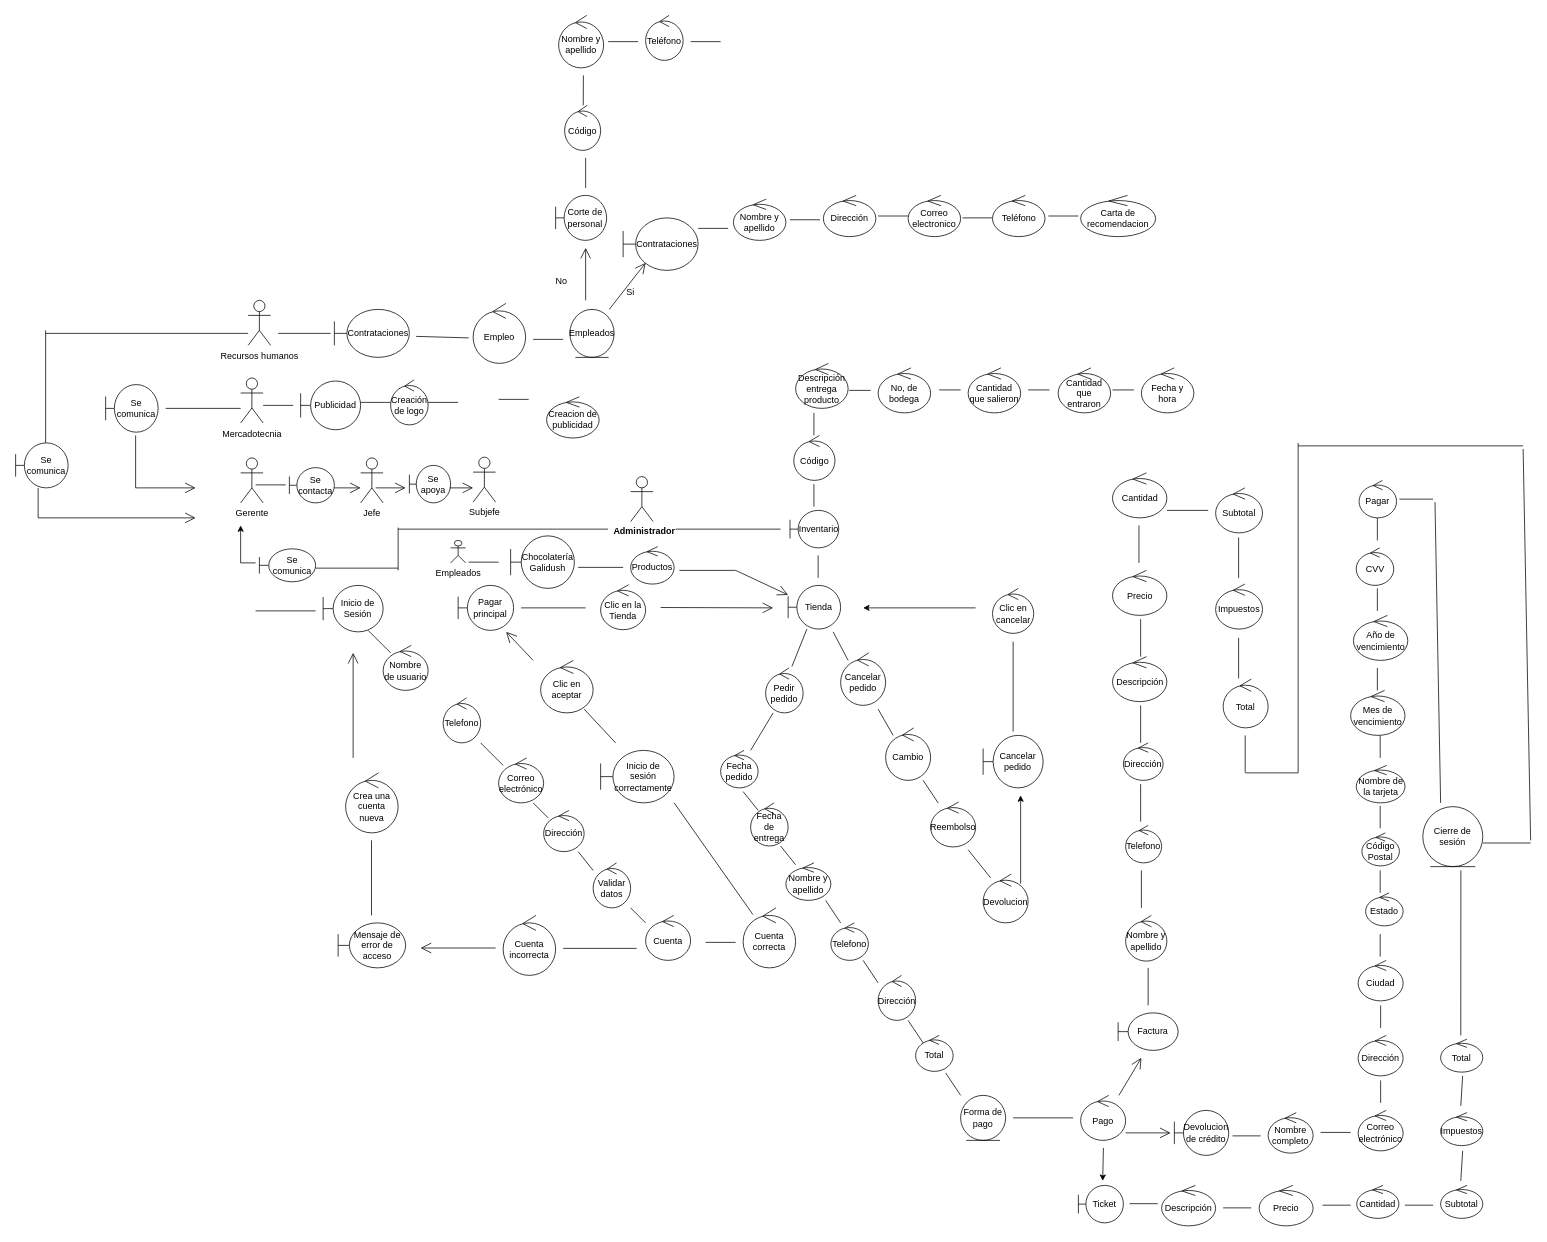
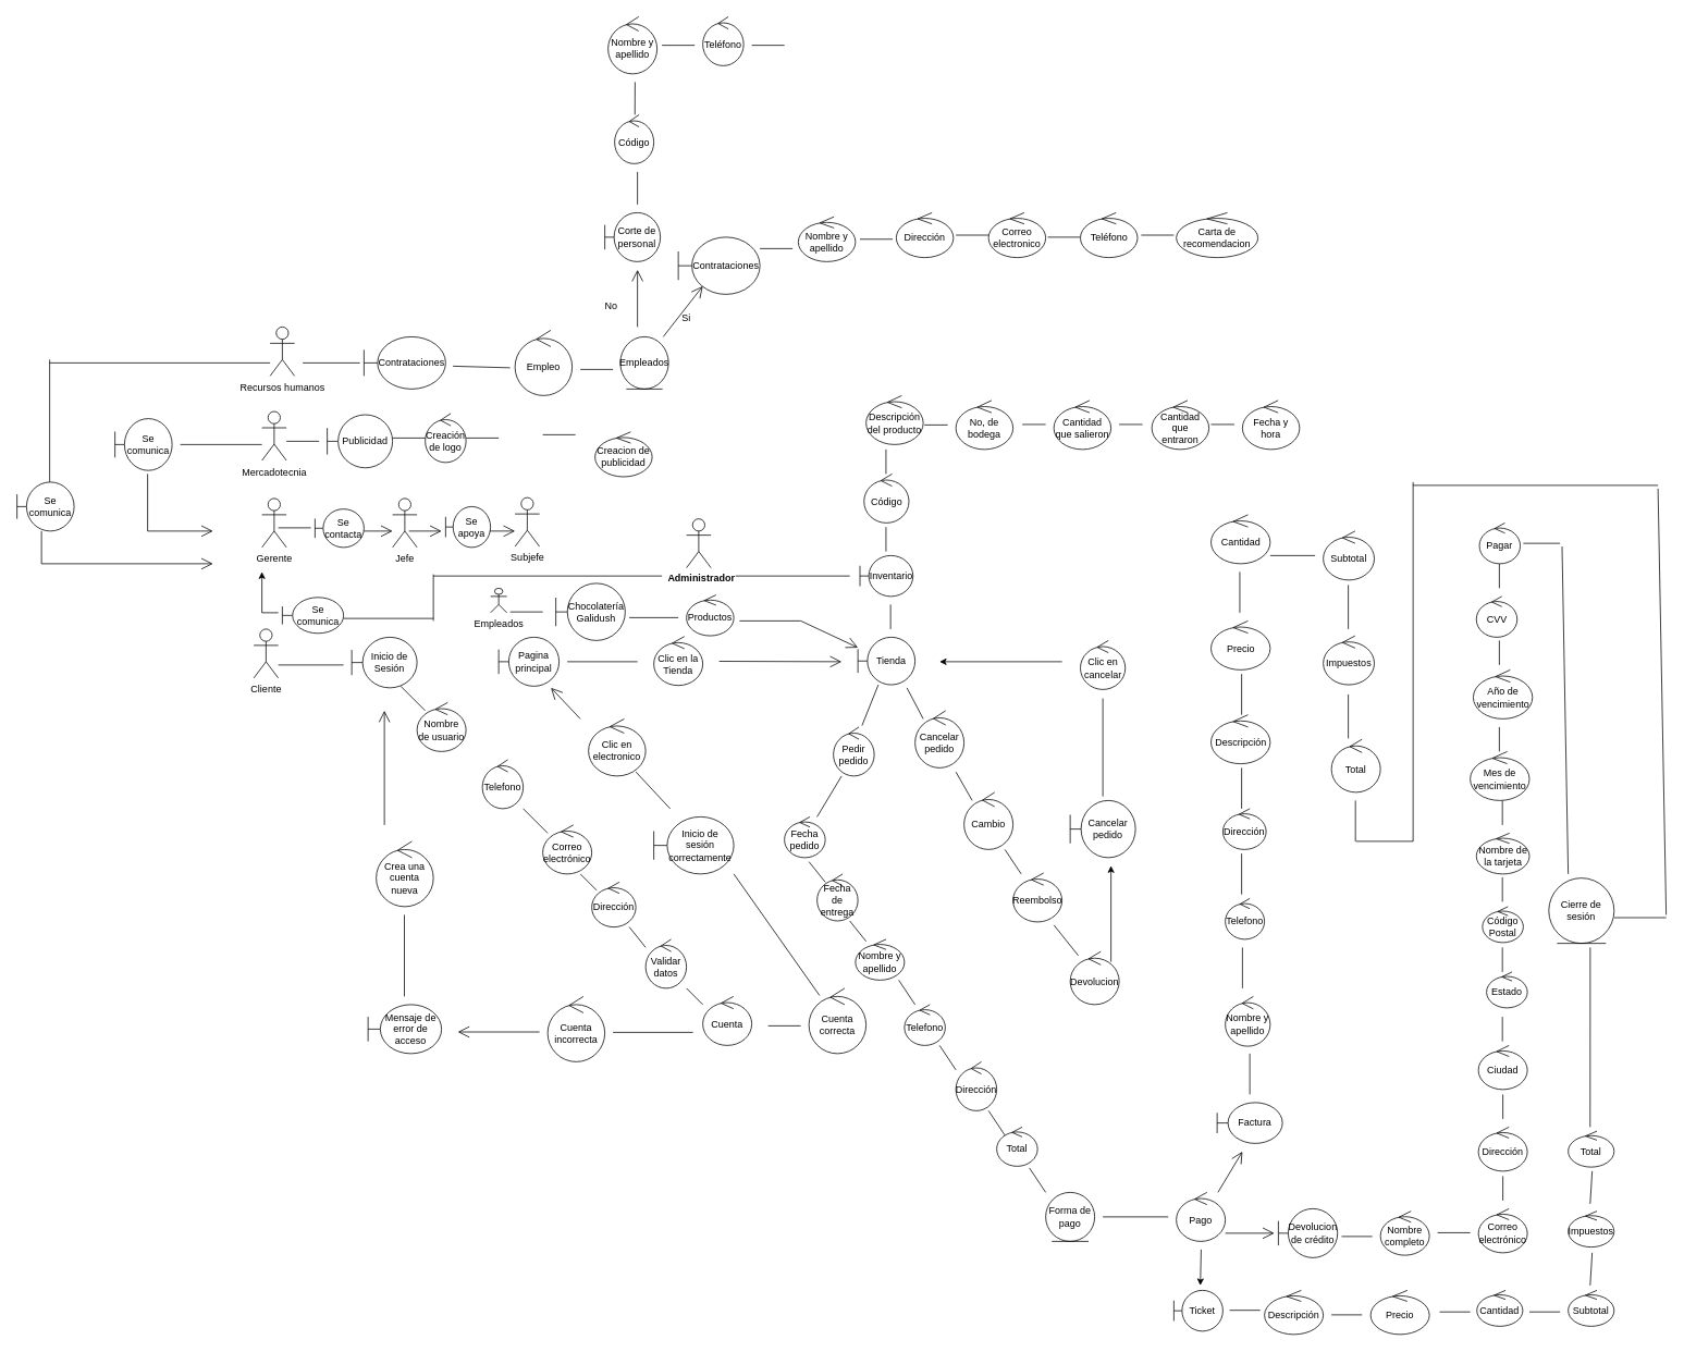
- <mxCell id="129" value="Descripción entrega producto" style="ellipse;shape=umlControl;whiteSpace=wrap;html=1;" parent="1" vertex="1"><mxGeometry x="1060" y="484" width="70" height="60" as="geometry" /></mxCell>
+ <mxCell id="129" value="Descripción del producto" style="ellipse;shape=umlControl;whiteSpace=wrap;html=1;" parent="1" vertex="1"><mxGeometry x="1060" y="484" width="70" height="60" as="geometry" /></mxCell>
+ <mxCell id="2" value="Cliente" style="shape=umlActor;verticalLabelPosition=bottom;verticalAlign=top;html=1;" parent="1" vertex="1"><mxGeometry x="310" y="770" width="30" height="60" as="geometry" /></mxCell>
- <mxCell id="21" value="Pagar principal" style="shape=umlBoundary;whiteSpace=wrap;html=1;" parent="1" vertex="1"><mxGeometry x="610" y="780" width="74" height="60" as="geometry" /></mxCell>
+ <mxCell id="21" value="Pagina principal" style="shape=umlBoundary;whiteSpace=wrap;html=1;" parent="1" vertex="1"><mxGeometry x="610" y="780" width="74" height="60" as="geometry" /></mxCell>
- <mxCell id="23" value="Clic en aceptar" style="ellipse;shape=umlControl;whiteSpace=wrap;html=1;" parent="1" vertex="1"><mxGeometry x="720" y="880" width="70" height="70" as="geometry" /></mxCell>
+ <mxCell id="23" value="Clic en electronico" style="ellipse;shape=umlControl;whiteSpace=wrap;html=1;" parent="1" vertex="1"><mxGeometry x="720" y="880" width="70" height="70" as="geometry" /></mxCell>
